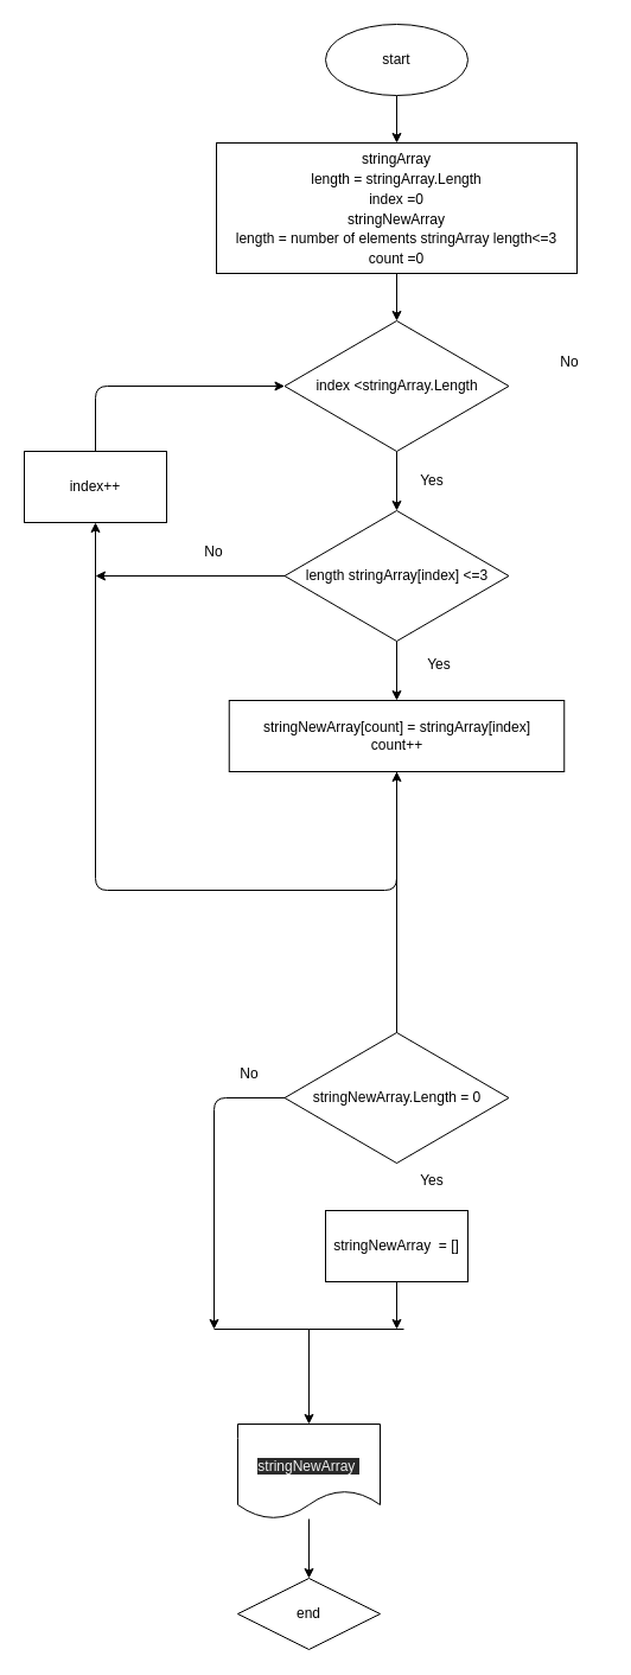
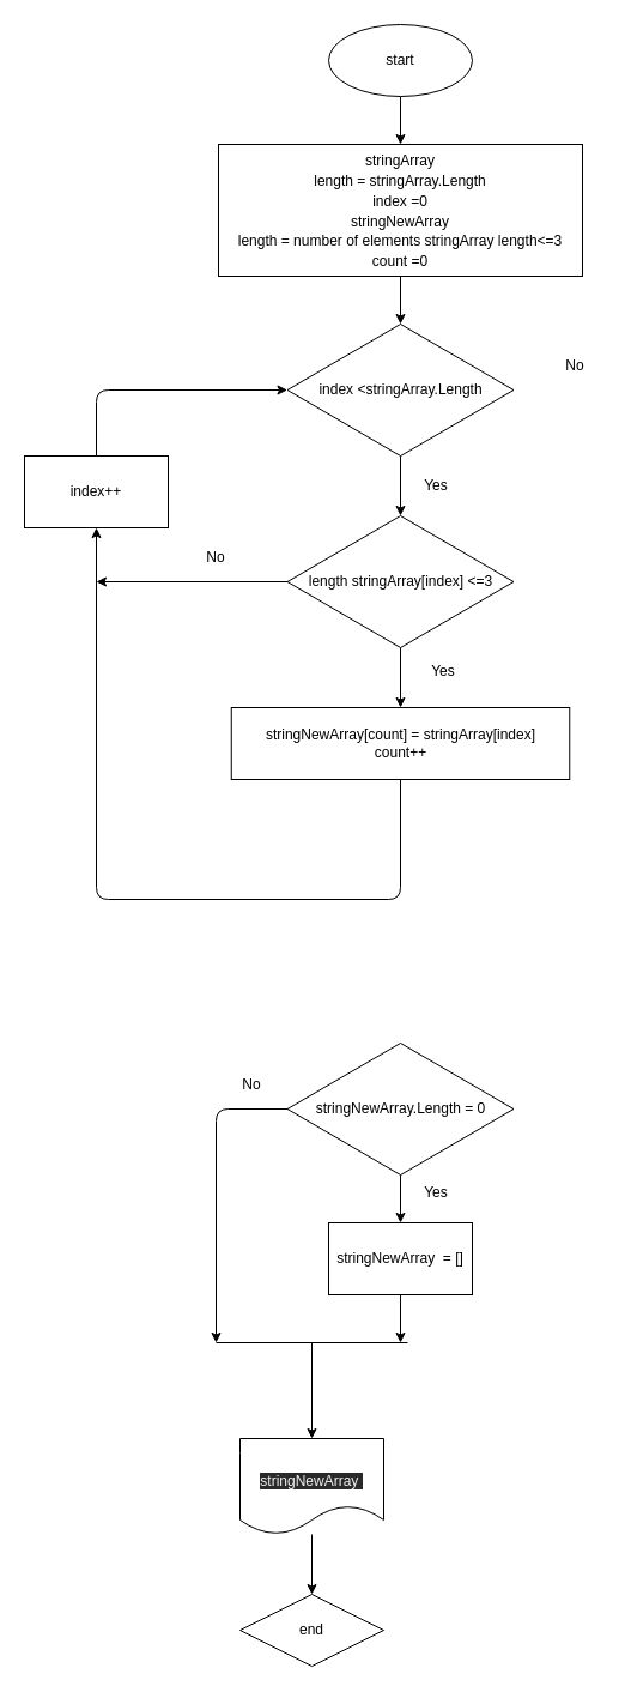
- <mxCell id="18" style="edgeStyle=none;html=1;exitX=0.5;exitY=1;exitDx=0;exitDy=0;fontSize=12;" edge="1" parent="1" source="20" target="12"><mxGeometry relative="1" as="geometry" /></mxCell>
+ <mxCell id="18" style="edgeStyle=none;html=1;exitX=0.5;exitY=1;exitDx=0;exitDy=0;entryX=0.5;entryY=0;entryDx=0;entryDy=0;fontSize=12;" edge="1" parent="1" source="20" target="22"><mxGeometry relative="1" as="geometry" /></mxCell>
